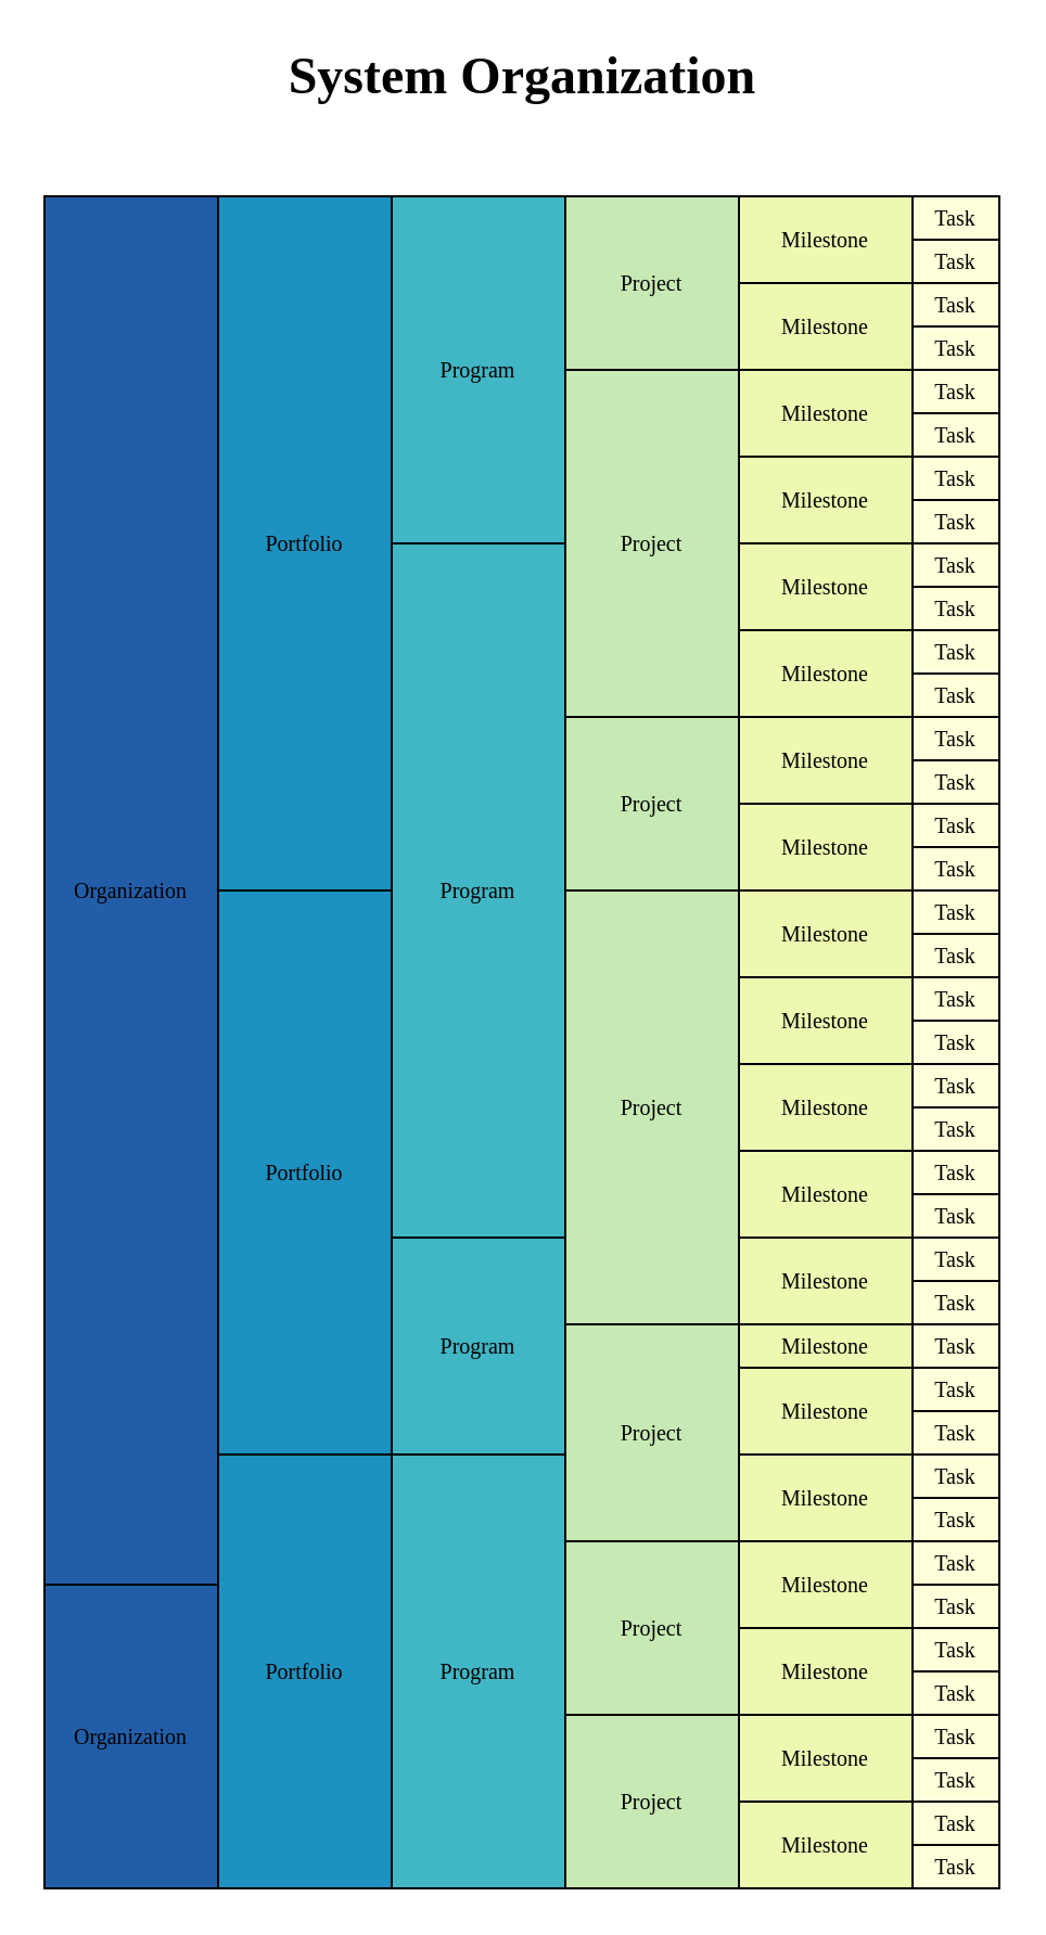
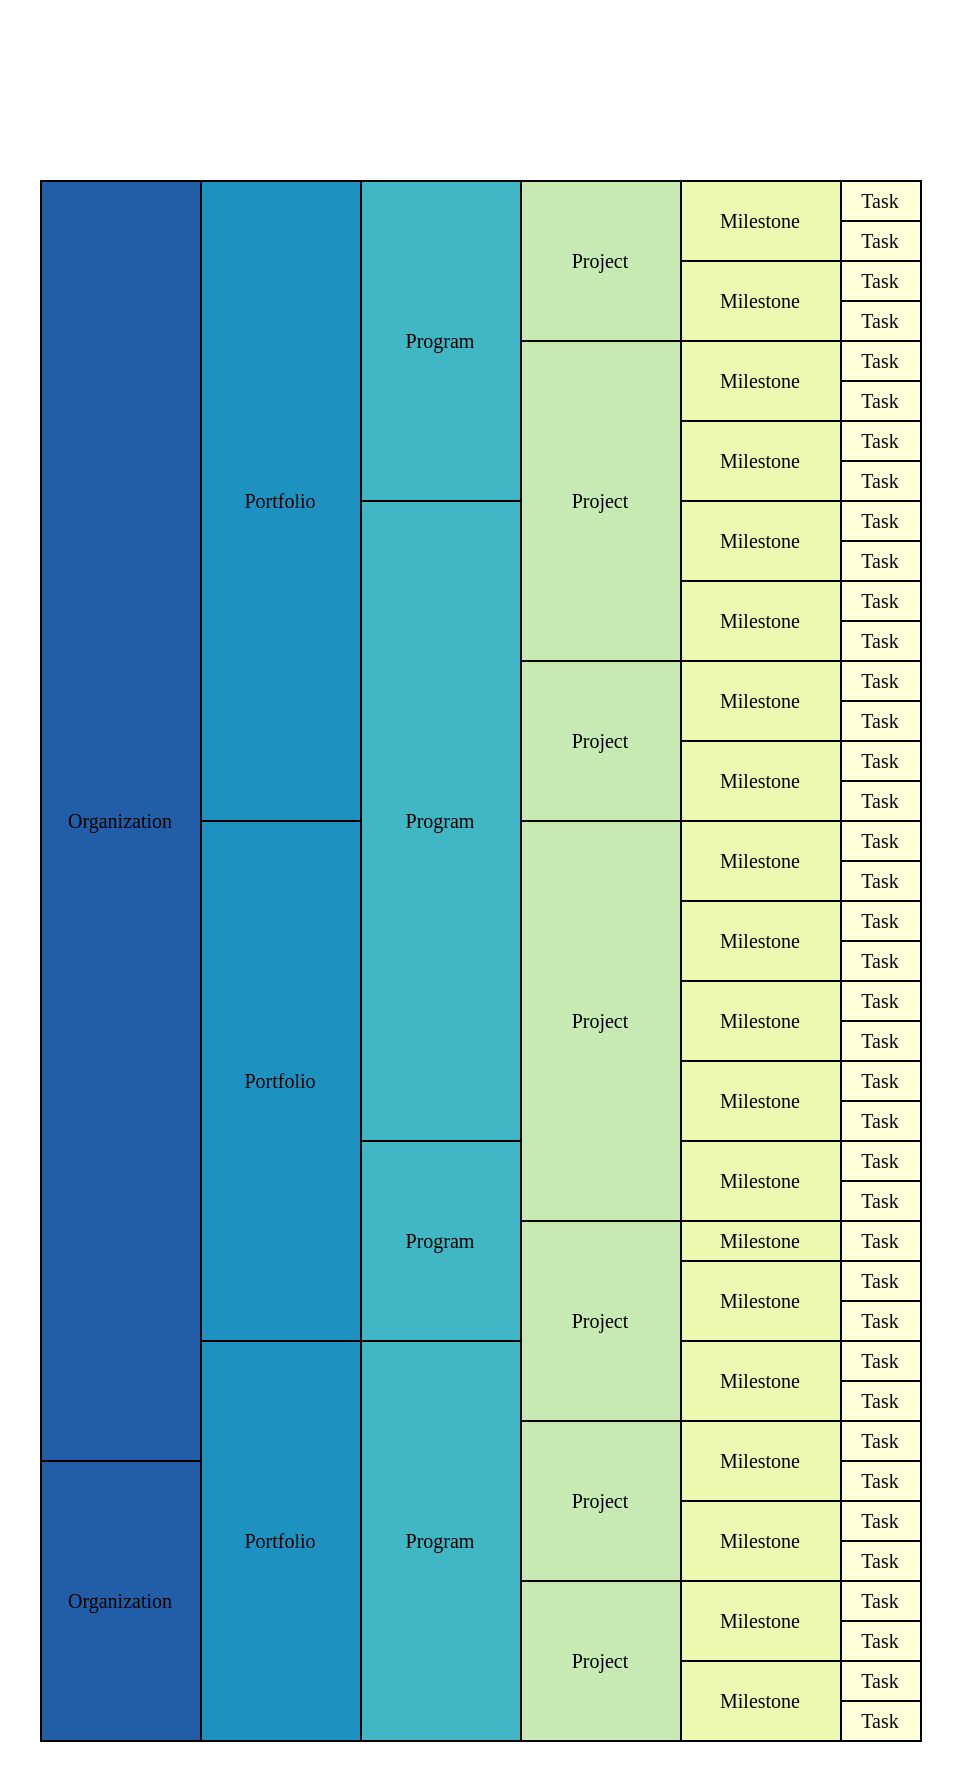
- <mxCell id="77" value="&lt;font style=&quot;font-size: 24px;&quot;&gt;&lt;b&gt;System Organization&lt;/b&gt;&lt;/font&gt;" style="text;html=1;strokeColor=none;fillColor=none;align=center;verticalAlign=middle;whiteSpace=wrap;rounded=0;fontFamily=inconsolata;fontSource=https%3A%2F%2Ffonts.googleapis.com%2Fcss%3Ffamily%3Dinconsolata;" vertex="1" parent="1"><mxGeometry x="118" y="20" width="245" height="30" as="geometry" /></mxCell>
